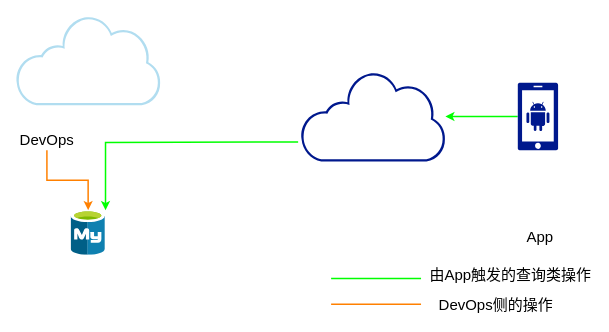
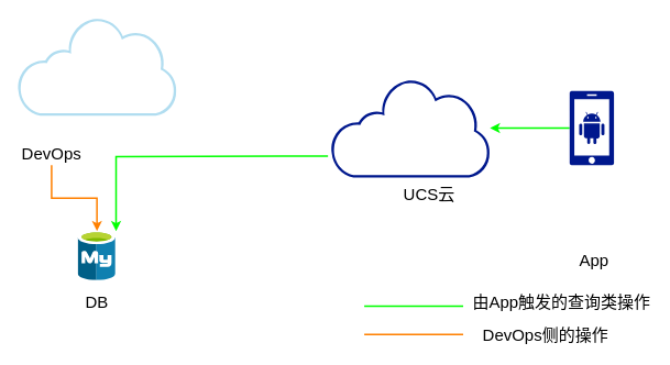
+ <mxCell id="8" value="UCS云" style="text;html=1;align=center;verticalAlign=middle;whiteSpace=wrap;rounded=0;fontSize=20;" parent="1" vertex="1"><mxGeometry x="480" y="220" width="80" height="30" as="geometry" /></mxCell>
+ <mxCell id="10" value="DB" style="text;html=1;align=center;verticalAlign=middle;whiteSpace=wrap;rounded=0;fontSize=20;" parent="1" vertex="1"><mxGeometry x="86.78" y="350" width="60" height="30" as="geometry" /></mxCell>
